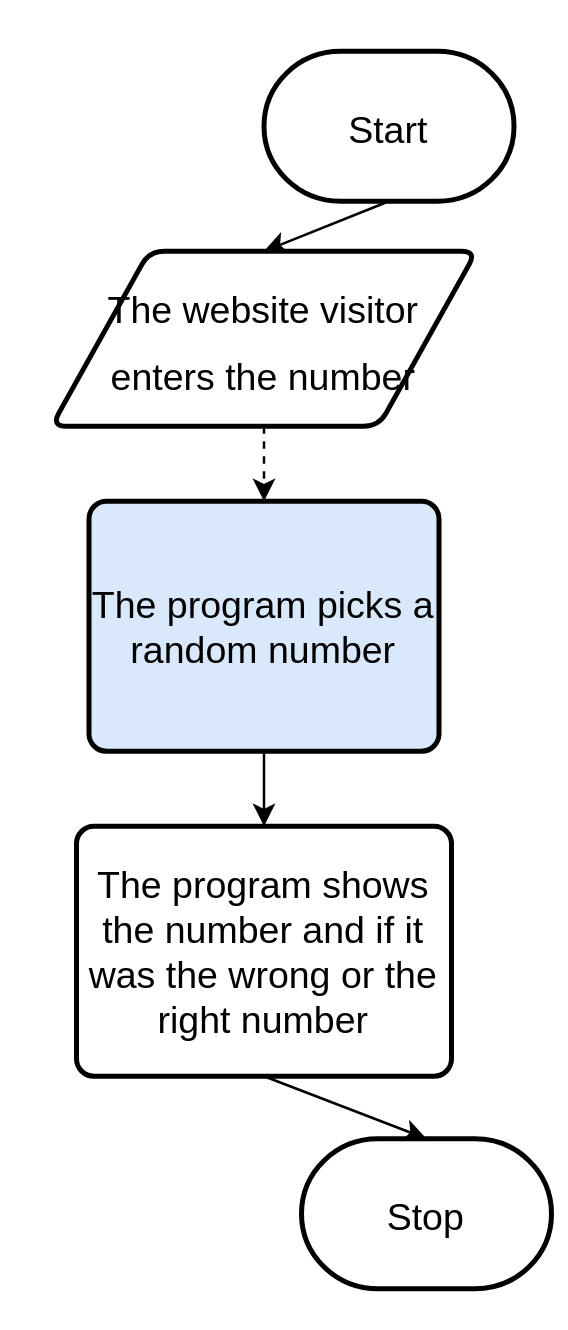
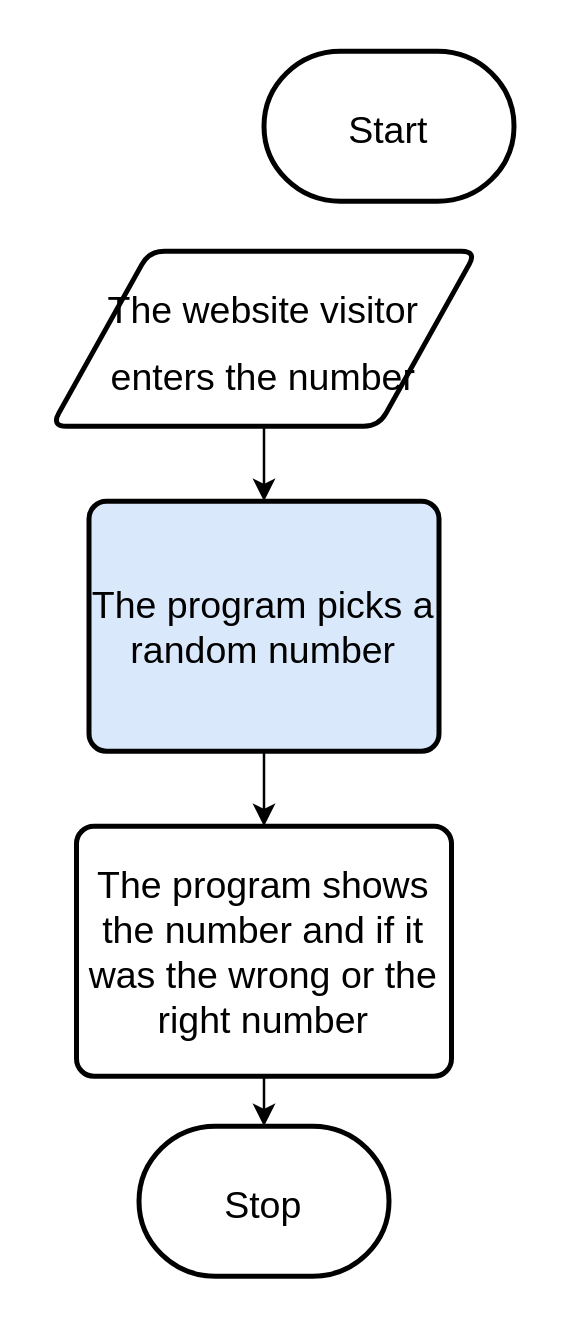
- <mxCell id="2" style="edgeStyle=none;html=1;exitX=0.5;exitY=1;exitDx=0;exitDy=0;exitPerimeter=0;entryX=0.5;entryY=0;entryDx=0;entryDy=0;fontSize=15;" edge="1" parent="1" source="3" target="6"><mxGeometry relative="1" as="geometry" /></mxCell>
- <mxCell id="5" style="edgeStyle=none;html=1;exitX=0.5;exitY=1;exitDx=0;exitDy=0;entryX=0.5;entryY=0;entryDx=0;entryDy=0;fontSize=15;dashed=1;" edge="1" parent="1" source="6" target="8"><mxGeometry relative="1" as="geometry" /></mxCell>
+ <mxCell id="5" style="edgeStyle=none;html=1;exitX=0.5;exitY=1;exitDx=0;exitDy=0;entryX=0.5;entryY=0;entryDx=0;entryDy=0;fontSize=15;" edge="1" parent="1" source="6" target="8"><mxGeometry relative="1" as="geometry" /></mxCell>
- <mxCell id="4" value="&lt;font style=&quot;font-size: 15px&quot;&gt;Stop&lt;/font&gt;" style="strokeWidth=2;html=1;shape=mxgraph.flowchart.terminator;whiteSpace=wrap;fontSize=22;" vertex="1" parent="1"><mxGeometry x="120" y="455" width="100" height="60" as="geometry" /></mxCell>
+ <mxCell id="4" value="&lt;font style=&quot;font-size: 15px&quot;&gt;Stop&lt;/font&gt;" style="strokeWidth=2;html=1;shape=mxgraph.flowchart.terminator;whiteSpace=wrap;fontSize=22;" vertex="1" parent="1"><mxGeometry x="55" y="450" width="100" height="60" as="geometry" /></mxCell>
